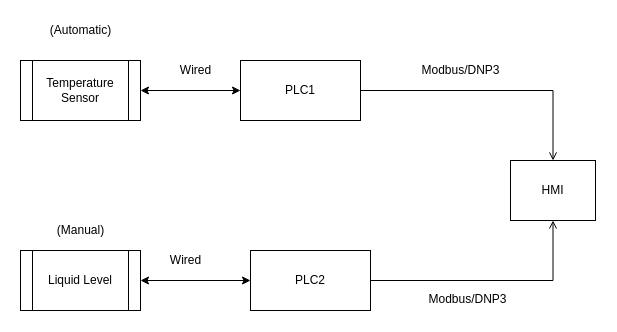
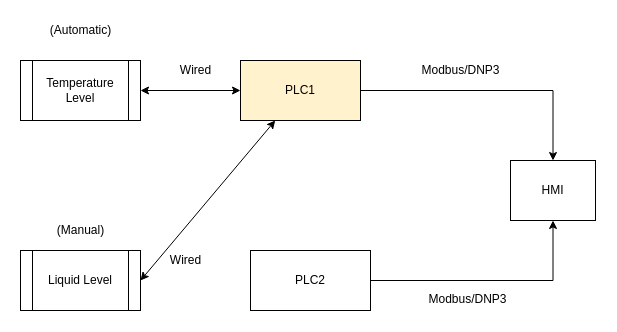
- <mxCell id="9" value="Temperature Sensor" style="shape=process;whiteSpace=wrap;html=1;backgroundOutline=1;" vertex="1" parent="1"><mxGeometry x="20" y="60" width="120" height="60" as="geometry" /></mxCell>
+ <mxCell id="9" value="Temperature Level" style="shape=process;whiteSpace=wrap;html=1;backgroundOutline=1;" vertex="1" parent="1"><mxGeometry x="20" y="60" width="120" height="60" as="geometry" /></mxCell>
- <mxCell id="4" value="&lt;div&gt;PLC1&lt;/div&gt;" style="rounded=0;whiteSpace=wrap;html=1;" vertex="1" parent="1"><mxGeometry x="240" y="60" width="120" height="60" as="geometry" /></mxCell>
+ <mxCell id="4" value="&lt;div&gt;PLC1&lt;/div&gt;" style="rounded=0;whiteSpace=wrap;html=1;fillColor=#fff2cc;" vertex="1" parent="1"><mxGeometry x="240" y="60" width="120" height="60" as="geometry" /></mxCell>
- <mxCell id="3" style="edgeStyle=orthogonalEdgeStyle;rounded=0;orthogonalLoop=1;jettySize=auto;html=1;exitX=1;exitY=0.5;exitDx=0;exitDy=0;entryX=0.5;entryY=0;entryDx=0;entryDy=0;endArrow=open;" edge="1" parent="1" source="4" target="2"><mxGeometry relative="1" as="geometry" /></mxCell>
+ <mxCell id="3" style="edgeStyle=orthogonalEdgeStyle;rounded=0;orthogonalLoop=1;jettySize=auto;html=1;exitX=1;exitY=0.5;exitDx=0;exitDy=0;entryX=0.5;entryY=0;entryDx=0;entryDy=0;" edge="1" parent="1" source="4" target="2"><mxGeometry relative="1" as="geometry" /></mxCell>
- <mxCell id="5" style="edgeStyle=orthogonalEdgeStyle;rounded=0;orthogonalLoop=1;jettySize=auto;html=1;exitX=1;exitY=0.5;exitDx=0;exitDy=0;entryX=0.5;entryY=1;entryDx=0;entryDy=0;endArrow=open;" edge="1" parent="1" source="6" target="2"><mxGeometry relative="1" as="geometry" /></mxCell>
+ <mxCell id="5" style="edgeStyle=orthogonalEdgeStyle;rounded=0;orthogonalLoop=1;jettySize=auto;html=1;exitX=1;exitY=0.5;exitDx=0;exitDy=0;entryX=0.5;entryY=1;entryDx=0;entryDy=0;" edge="1" parent="1" source="6" target="2"><mxGeometry relative="1" as="geometry" /></mxCell>
- <mxCell id="15" value="" style="endArrow=classic;startArrow=classic;html=1;exitX=1;exitY=0.5;exitDx=0;exitDy=0;entryX=0;entryY=0.5;entryDx=0;entryDy=0;" edge="1" parent="1" source="10" target="6"><mxGeometry width="50" height="50" relative="1" as="geometry"><mxPoint x="310" y="230" as="sourcePoint" /><mxPoint x="370" y="180" as="targetPoint" /></mxGeometry></mxCell>
+ <mxCell id="15" value="" style="endArrow=classic;startArrow=classic;html=1;exitX=1;exitY=0.5;exitDx=0;exitDy=0;" edge="1" parent="1" source="10" target="4"><mxGeometry width="50" height="50" relative="1" as="geometry"><mxPoint x="310" y="230" as="sourcePoint" /><mxPoint x="370" y="180" as="targetPoint" /></mxGeometry></mxCell>
